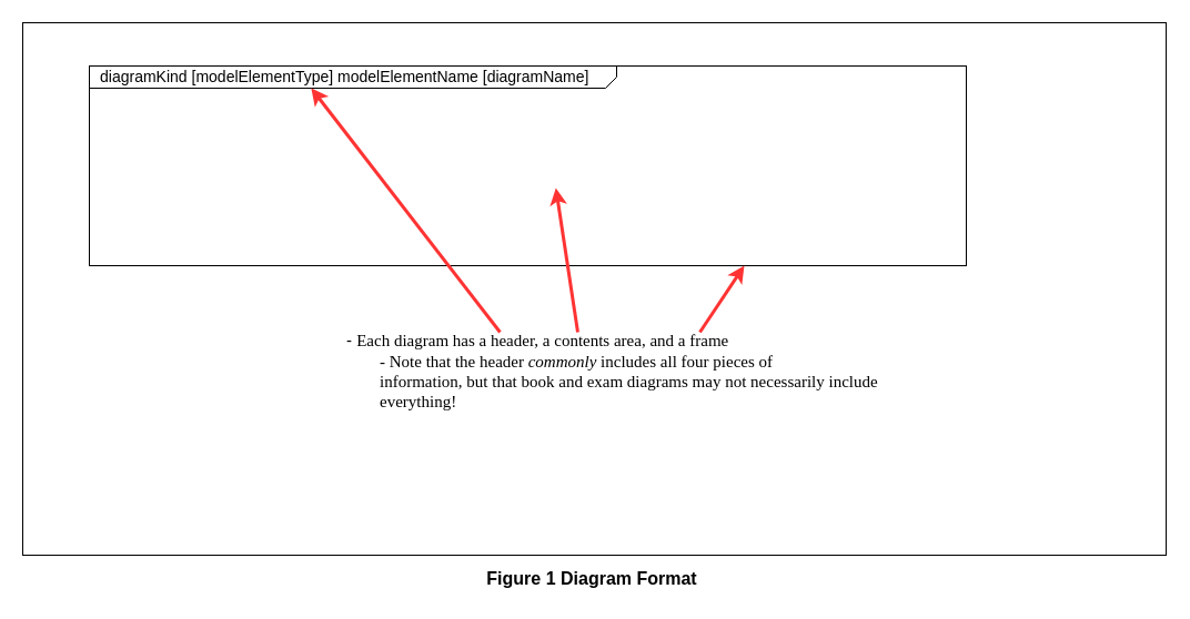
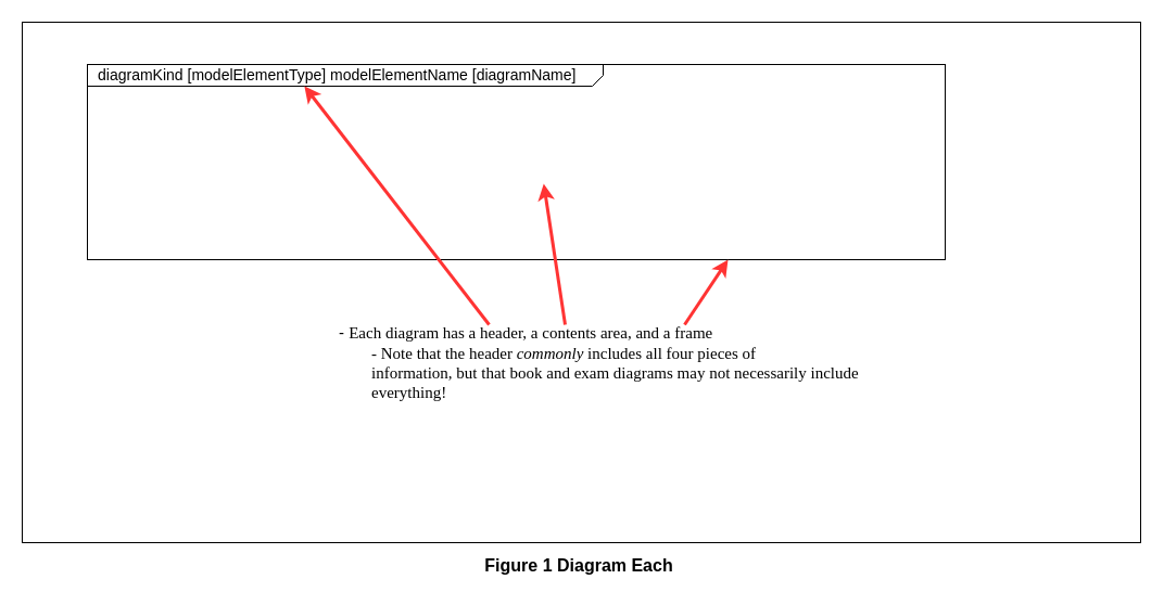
- <mxCell id="3" value="&lt;font style=&quot;font-size: 16px;&quot;&gt;Figure 1 Diagram Format&lt;/font&gt;" style="text;html=1;strokeColor=none;fillColor=none;align=center;verticalAlign=middle;whiteSpace=wrap;rounded=0;fontStyle=1;fontSize=16;" vertex="1" parent="1"><mxGeometry x="412.5" y="506" width="240" height="30" as="geometry" /></mxCell>
+ <mxCell id="3" value="&lt;font style=&quot;font-size: 16px;&quot;&gt;Figure 1 Diagram Each&lt;/font&gt;" style="text;html=1;strokeColor=none;fillColor=none;align=center;verticalAlign=middle;whiteSpace=wrap;rounded=0;fontStyle=1;fontSize=16;" vertex="1" parent="1"><mxGeometry x="412.5" y="506" width="240" height="30" as="geometry" /></mxCell>
